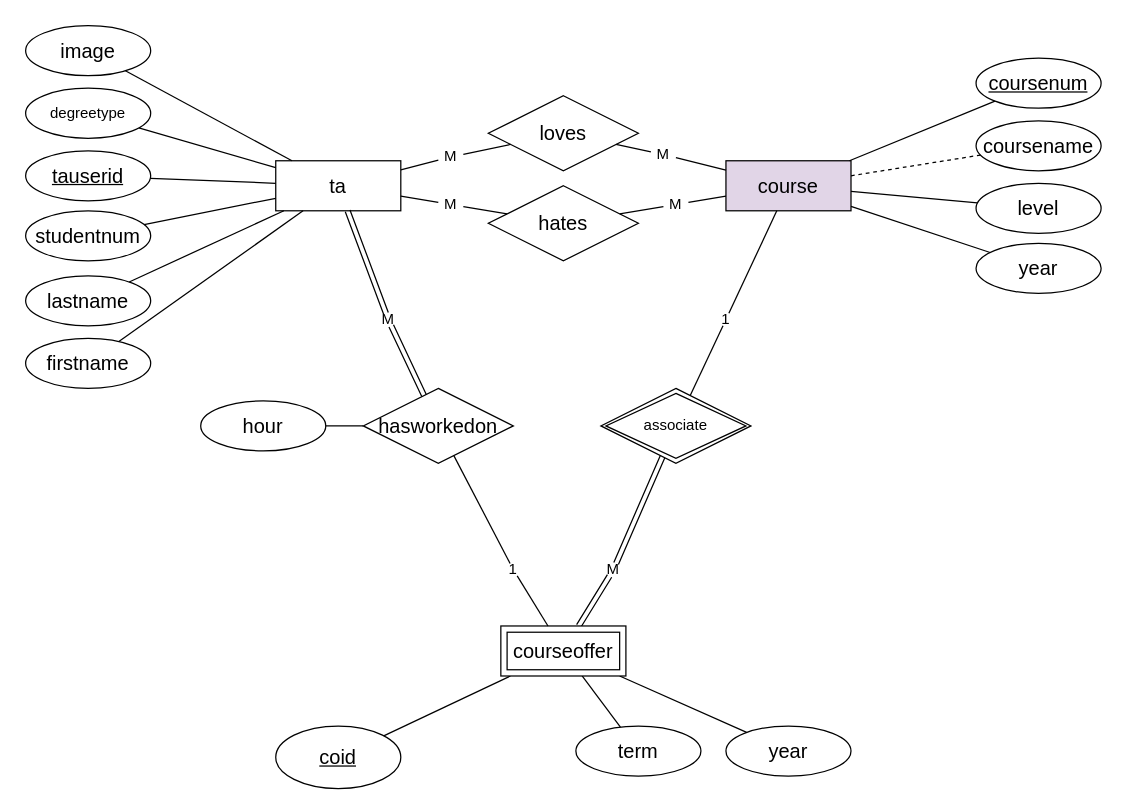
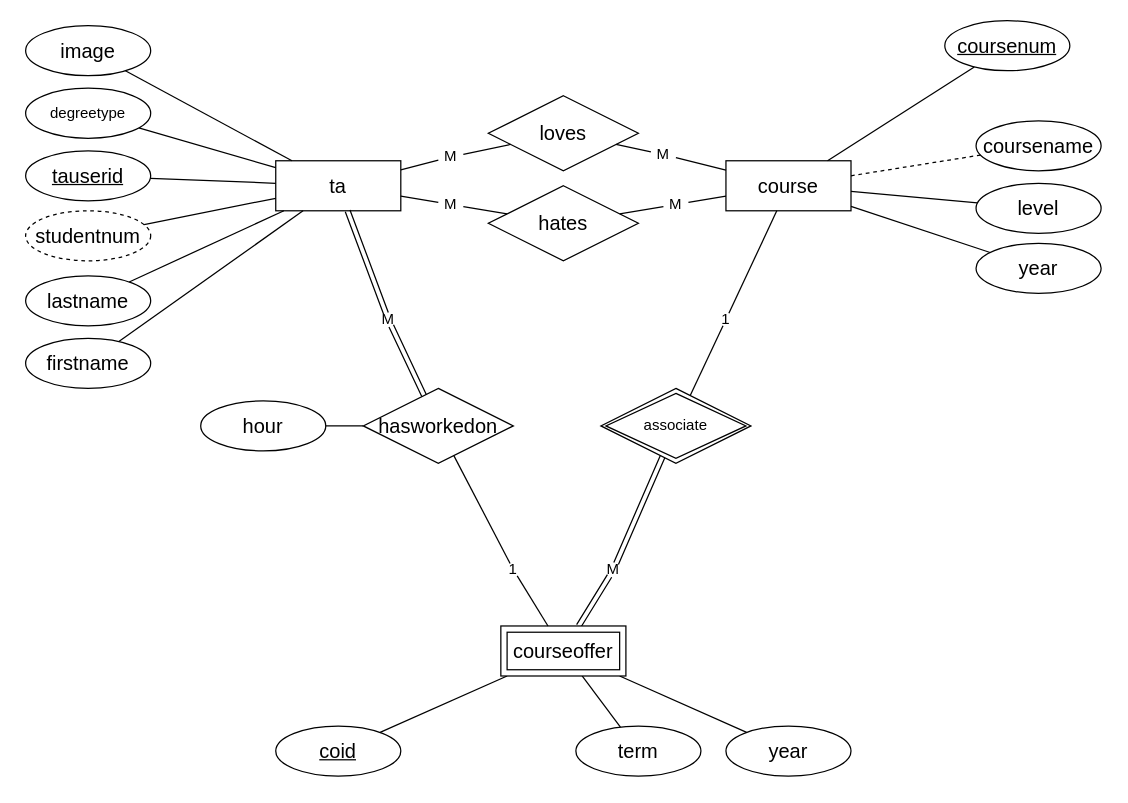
- <mxCell id="15" value="coursenum" style="ellipse;whiteSpace=wrap;html=1;align=center;fontStyle=4;fontSize=16;" vertex="1" parent="1"><mxGeometry x="780" y="46" width="100" height="40" as="geometry" /></mxCell>
+ <mxCell id="15" value="coursenum" style="ellipse;whiteSpace=wrap;html=1;align=center;fontStyle=4;fontSize=16;" vertex="1" parent="1"><mxGeometry x="755" y="16" width="100" height="40" as="geometry" /></mxCell>
- <mxCell id="14" value="course" style="whiteSpace=wrap;html=1;align=center;fontSize=16;fillColor=#e1d5e7;" vertex="1" parent="1"><mxGeometry y="128" width="100" height="40" as="geometry" x="580" /></mxCell>
+ <mxCell id="14" value="course" style="whiteSpace=wrap;html=1;align=center;fontSize=16;" vertex="1" parent="1"><mxGeometry y="128" width="100" height="40" as="geometry" x="580" /></mxCell>
- <mxCell id="6" value="studentnum" style="ellipse;whiteSpace=wrap;html=1;align=center;fontSize=16;" vertex="1" parent="1"><mxGeometry x="20" y="168" width="100" height="40" as="geometry" /></mxCell>
+ <mxCell id="6" value="studentnum" style="ellipse;whiteSpace=wrap;html=1;align=center;fontSize=16;dashed=1;" vertex="1" parent="1"><mxGeometry x="20" y="168" width="100" height="40" as="geometry" /></mxCell>
- <mxCell id="23" value="&lt;u&gt;coid&lt;/u&gt;" style="ellipse;whiteSpace=wrap;html=1;align=center;fontSize=16;" vertex="1" parent="1"><mxGeometry x="220" y="580" width="100" height="50" as="geometry" /></mxCell>
+ <mxCell id="23" value="&lt;u&gt;coid&lt;/u&gt;" style="ellipse;whiteSpace=wrap;html=1;align=center;fontSize=16;" vertex="1" parent="1"><mxGeometry x="220" y="580" width="100" height="40" as="geometry" /></mxCell>
